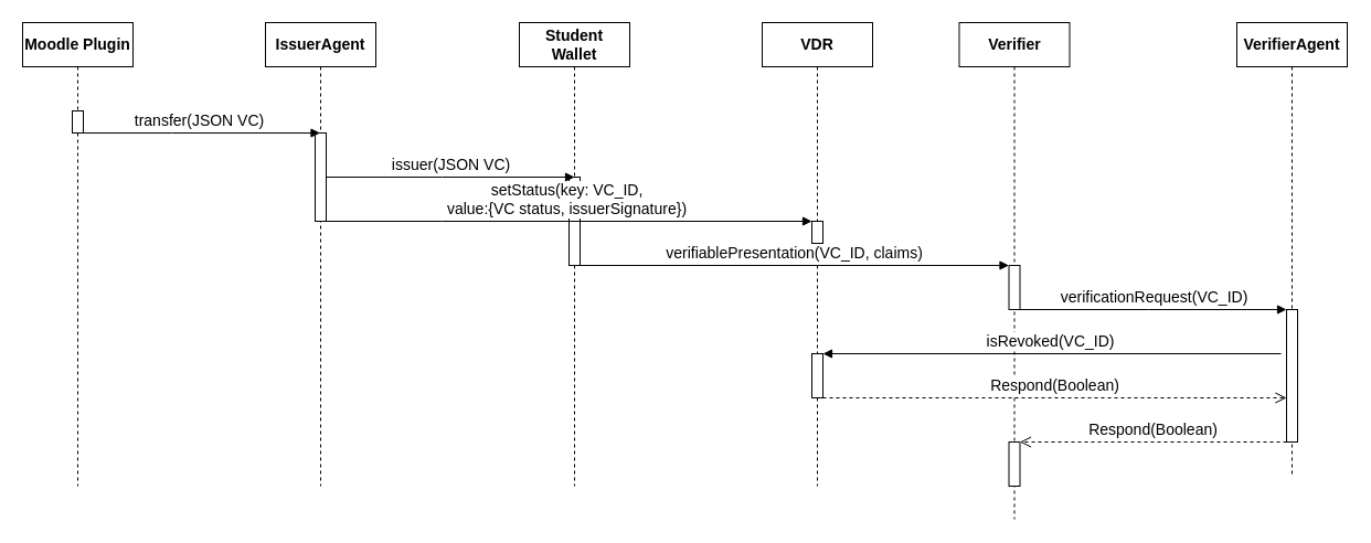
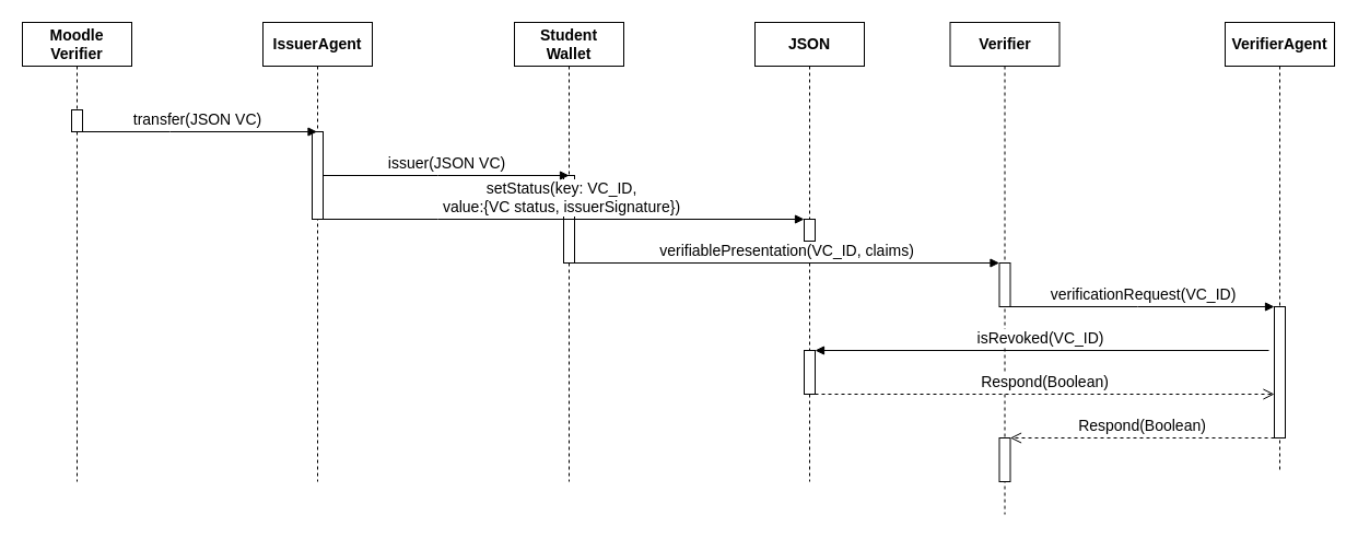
- <mxCell id="2" value="&lt;font style=&quot;font-size: 14px;&quot;&gt;&lt;b&gt;Moodle Plugin&lt;/b&gt;&lt;/font&gt;" style="shape=umlLifeline;perimeter=lifelinePerimeter;whiteSpace=wrap;html=1;container=0;dropTarget=0;collapsible=0;recursiveResize=0;outlineConnect=0;portConstraint=eastwest;newEdgeStyle={&quot;edgeStyle&quot;:&quot;elbowEdgeStyle&quot;,&quot;elbow&quot;:&quot;vertical&quot;,&quot;curved&quot;:0,&quot;rounded&quot;:0};size=40;" parent="1" vertex="1"><mxGeometry x="20" y="20" width="100" height="420" as="geometry" /></mxCell>
+ <mxCell id="2" value="&lt;font style=&quot;font-size: 14px;&quot;&gt;&lt;b&gt;Moodle Verifier&lt;/b&gt;&lt;/font&gt;" style="shape=umlLifeline;perimeter=lifelinePerimeter;whiteSpace=wrap;html=1;container=0;dropTarget=0;collapsible=0;recursiveResize=0;outlineConnect=0;portConstraint=eastwest;newEdgeStyle={&quot;edgeStyle&quot;:&quot;elbowEdgeStyle&quot;,&quot;elbow&quot;:&quot;vertical&quot;,&quot;curved&quot;:0,&quot;rounded&quot;:0};size=40;" parent="1" vertex="1"><mxGeometry x="20" y="20" width="100" height="420" as="geometry" /></mxCell>
- <mxCell id="15" value="&lt;span style=&quot;font-size: 14px;&quot;&gt;&lt;b&gt;VDR&lt;/b&gt;&lt;/span&gt;" style="shape=umlLifeline;perimeter=lifelinePerimeter;whiteSpace=wrap;html=1;container=0;dropTarget=0;collapsible=0;recursiveResize=0;outlineConnect=0;portConstraint=eastwest;newEdgeStyle={&quot;edgeStyle&quot;:&quot;elbowEdgeStyle&quot;,&quot;elbow&quot;:&quot;vertical&quot;,&quot;curved&quot;:0,&quot;rounded&quot;:0};" vertex="1" parent="1"><mxGeometry x="690" y="20" width="100" height="420" as="geometry" /></mxCell>
+ <mxCell id="15" value="&lt;span style=&quot;font-size: 14px;&quot;&gt;&lt;b&gt;JSON&lt;/b&gt;&lt;/span&gt;" style="shape=umlLifeline;perimeter=lifelinePerimeter;whiteSpace=wrap;html=1;container=0;dropTarget=0;collapsible=0;recursiveResize=0;outlineConnect=0;portConstraint=eastwest;newEdgeStyle={&quot;edgeStyle&quot;:&quot;elbowEdgeStyle&quot;,&quot;elbow&quot;:&quot;vertical&quot;,&quot;curved&quot;:0,&quot;rounded&quot;:0};" vertex="1" parent="1"><mxGeometry x="690" y="20" width="100" height="420" as="geometry" /></mxCell>
